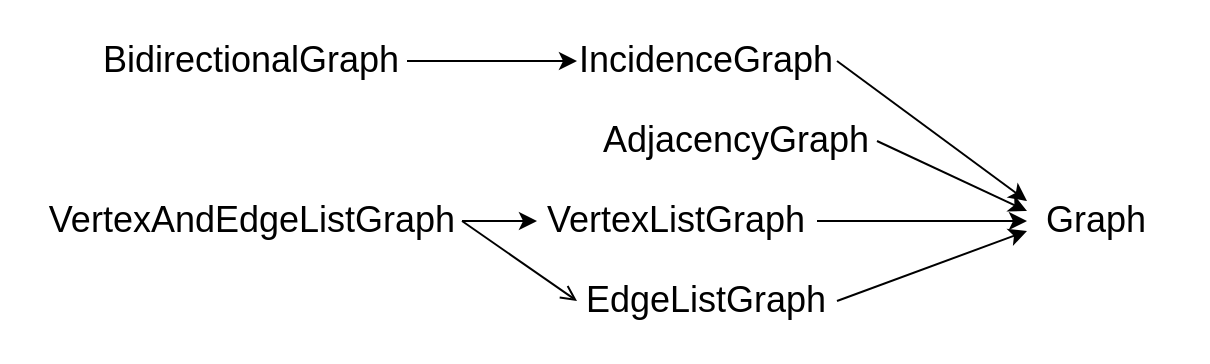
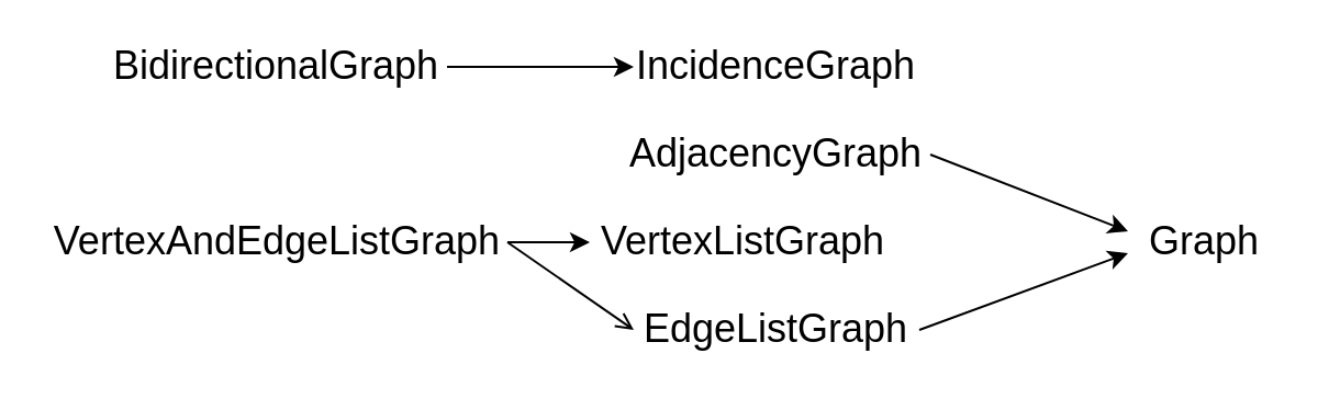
- <mxCell id="12" value="" style="endArrow=classic;html=1;entryX=0;entryY=0;entryDx=0;entryDy=0;exitX=1;exitY=0.5;exitDx=0;exitDy=0;" edge="1" parent="1" source="3" target="5"><mxGeometry width="50" height="50" relative="1" as="geometry"><mxPoint x="443" y="80" as="sourcePoint" /><mxPoint x="493" y="30" as="targetPoint" /></mxGeometry></mxCell>
- <mxCell id="4" value="&lt;font style=&quot;font-size: 18px&quot;&gt;AdjacencyGraph&lt;/font&gt;" style="text;html=1;strokeColor=none;fillColor=none;align=center;verticalAlign=middle;whiteSpace=wrap;rounded=0;" vertex="1" parent="1"><mxGeometry x="298" y="60" width="140" height="20" as="geometry" /></mxCell>
+ <mxCell id="4" value="&lt;font style=&quot;font-size: 18px&quot;&gt;AdjacencyGraph&lt;/font&gt;" style="text;html=1;strokeColor=none;fillColor=none;align=center;verticalAlign=middle;whiteSpace=wrap;rounded=0;" vertex="1" parent="1"><mxGeometry x="283" y="60" width="140" height="20" as="geometry" /></mxCell>
- <mxCell id="14" value="" style="endArrow=classic;html=1;entryX=0;entryY=0.5;entryDx=0;entryDy=0;exitX=1;exitY=0.5;exitDx=0;exitDy=0;" edge="1" parent="1" source="6" target="5"><mxGeometry width="50" height="50" relative="1" as="geometry"><mxPoint x="453" y="140" as="sourcePoint" /><mxPoint x="503" y="90" as="targetPoint" /></mxGeometry></mxCell>
